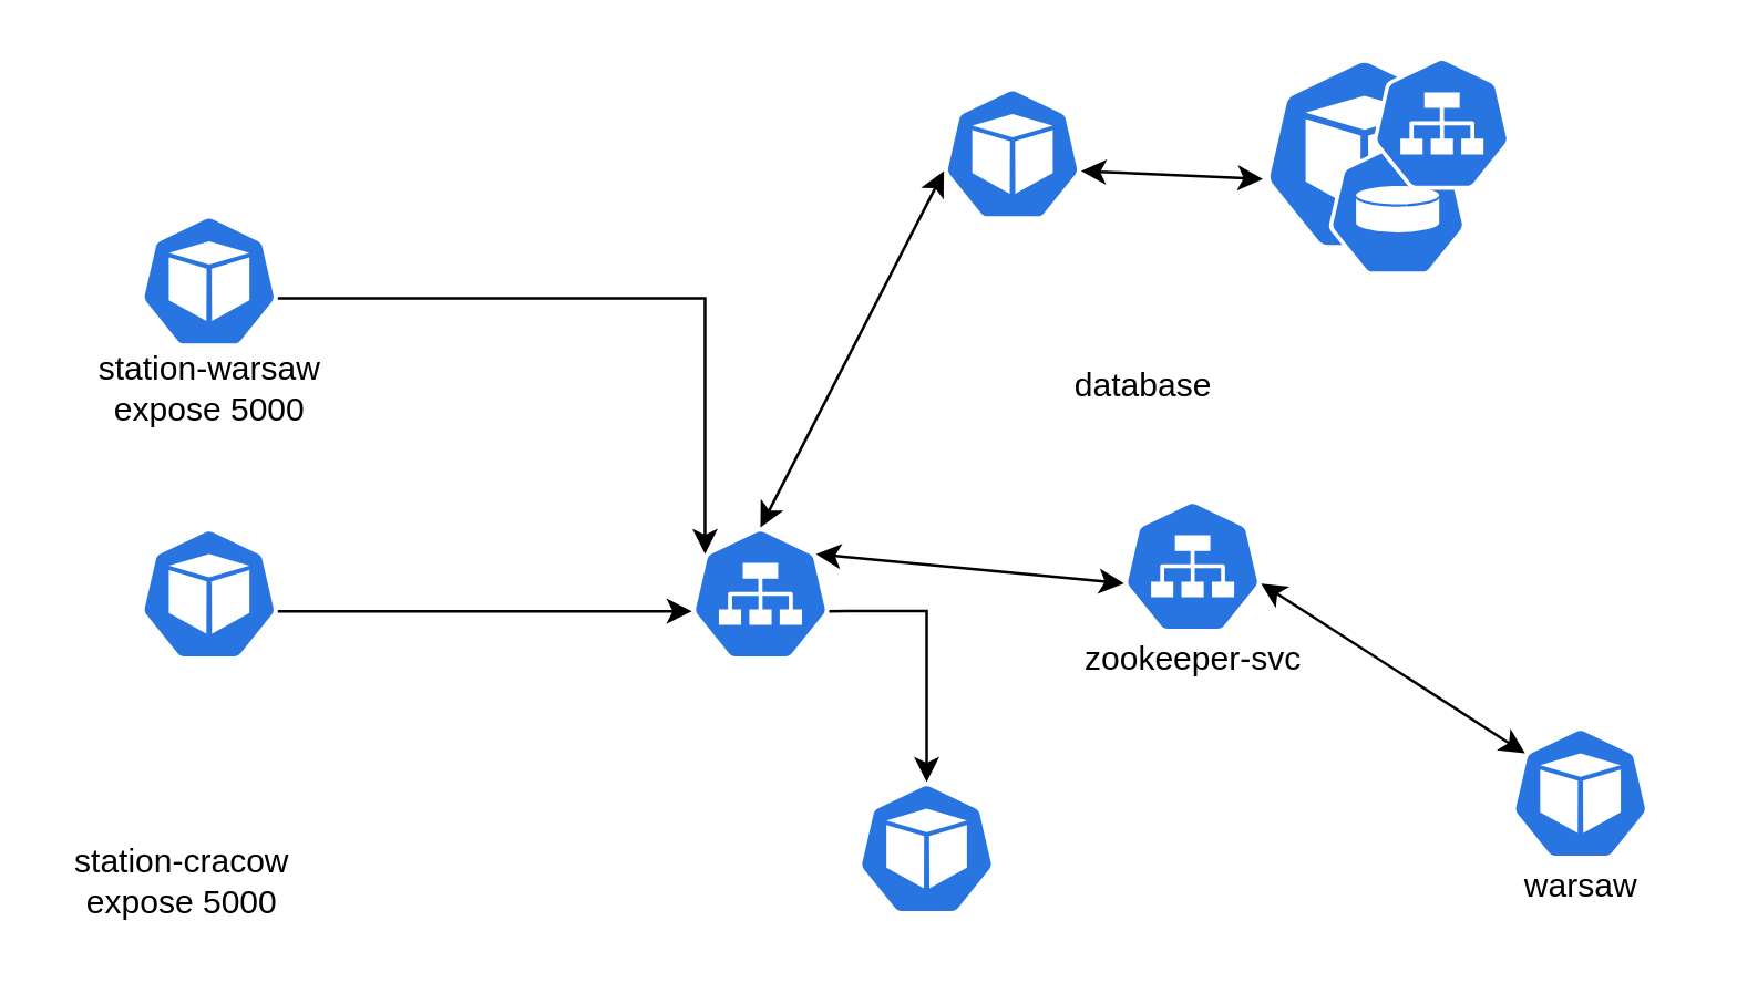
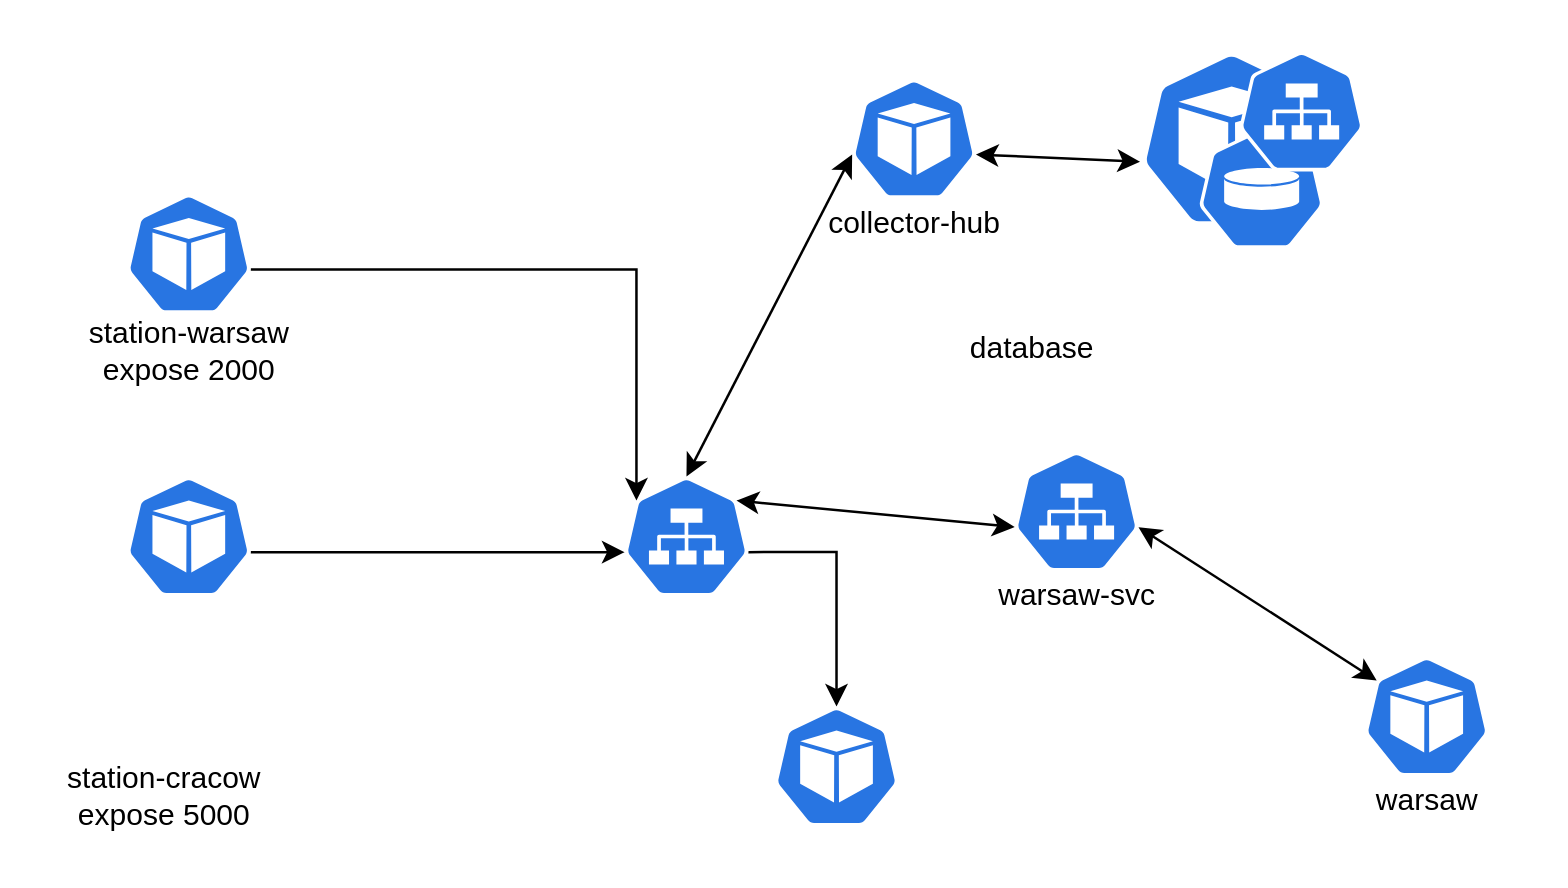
+ <mxCell id="14" value="collector-hub" style="text;html=1;align=center;verticalAlign=middle;resizable=0;points=[];autosize=1;strokeColor=none;" parent="1" vertex="1"><mxGeometry x="325" y="79" width="80" height="20" as="geometry" /></mxCell>
- <mxCell id="6" value="station-warsaw&lt;br&gt;expose 5000" style="text;html=1;align=center;verticalAlign=middle;resizable=0;points=[];autosize=1;strokeColor=none;" parent="1" vertex="1"><mxGeometry x="25" y="125" width="100" height="30" as="geometry" /></mxCell>
+ <mxCell id="6" value="station-warsaw&lt;br&gt;expose 2000" style="text;html=1;align=center;verticalAlign=middle;resizable=0;points=[];autosize=1;strokeColor=none;" parent="1" vertex="1"><mxGeometry x="25" y="125" width="100" height="30" as="geometry" /></mxCell>
- <mxCell id="21" value="zookeeper-svc" style="text;html=1;align=center;verticalAlign=middle;resizable=0;points=[];autosize=1;strokeColor=none;fillColor=none;" vertex="1" parent="1"><mxGeometry x="385" y="228" width="90" height="20" as="geometry" /></mxCell>
+ <mxCell id="21" value="warsaw-svc" style="text;html=1;align=center;verticalAlign=middle;resizable=0;points=[];autosize=1;strokeColor=none;fillColor=none;" vertex="1" parent="1"><mxGeometry x="385" y="228" width="90" height="20" as="geometry" /></mxCell>
